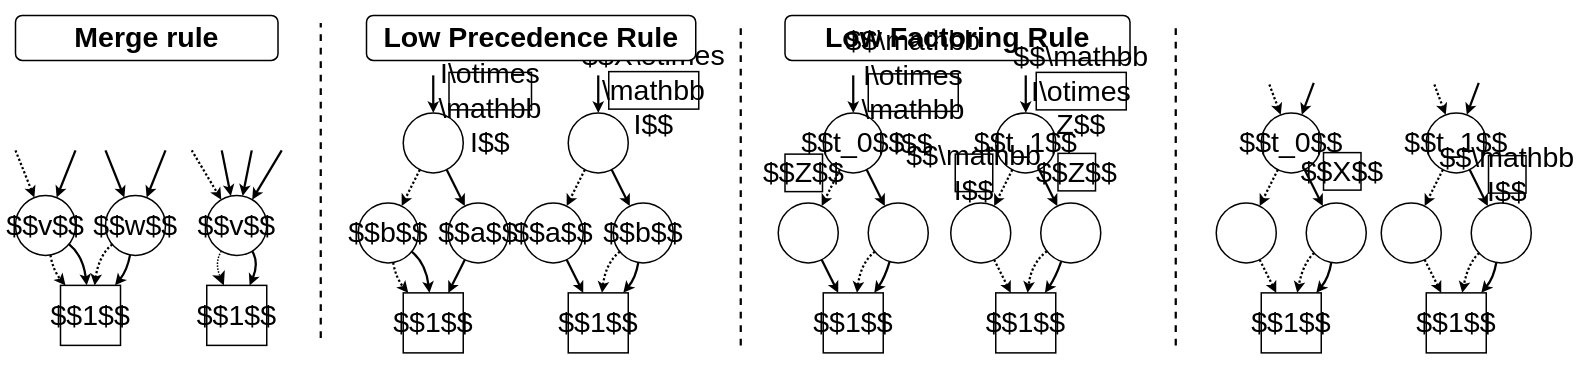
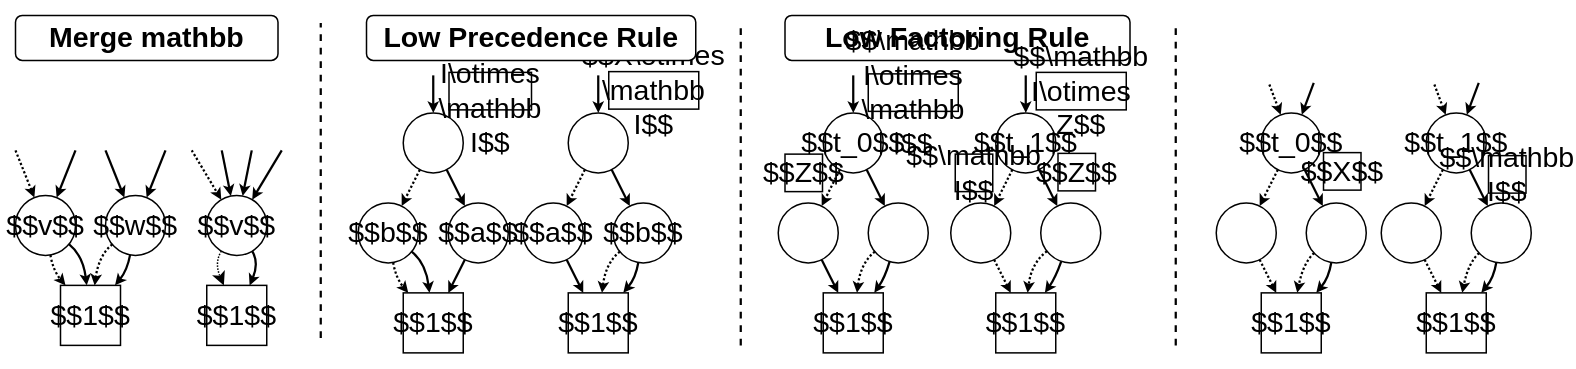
- <mxCell id="22" value="&lt;font style=&quot;font-size: 38px&quot;&gt;Merge rule&lt;/font&gt;" style="rounded=1;whiteSpace=wrap;html=1;fontSize=24;strokeWidth=2;fontStyle=1" parent="1" vertex="1"><mxGeometry x="20" width="350" height="60" as="geometry" y="20" /></mxCell>
+ <mxCell id="22" value="&lt;font style=&quot;font-size: 38px&quot;&gt;Merge mathbb&lt;/font&gt;" style="rounded=1;whiteSpace=wrap;html=1;fontSize=24;strokeWidth=2;fontStyle=1" parent="1" vertex="1"><mxGeometry x="20" width="350" height="60" as="geometry" y="20" /></mxCell>
